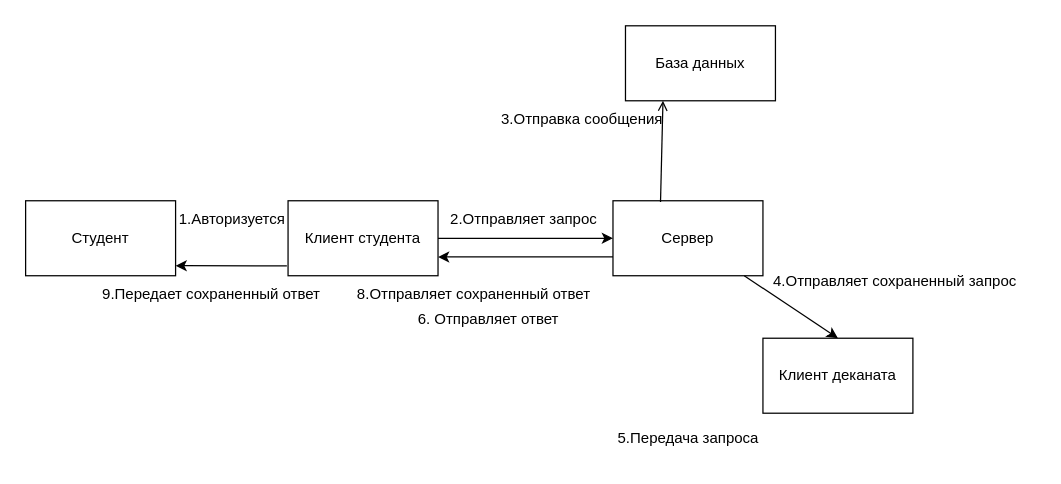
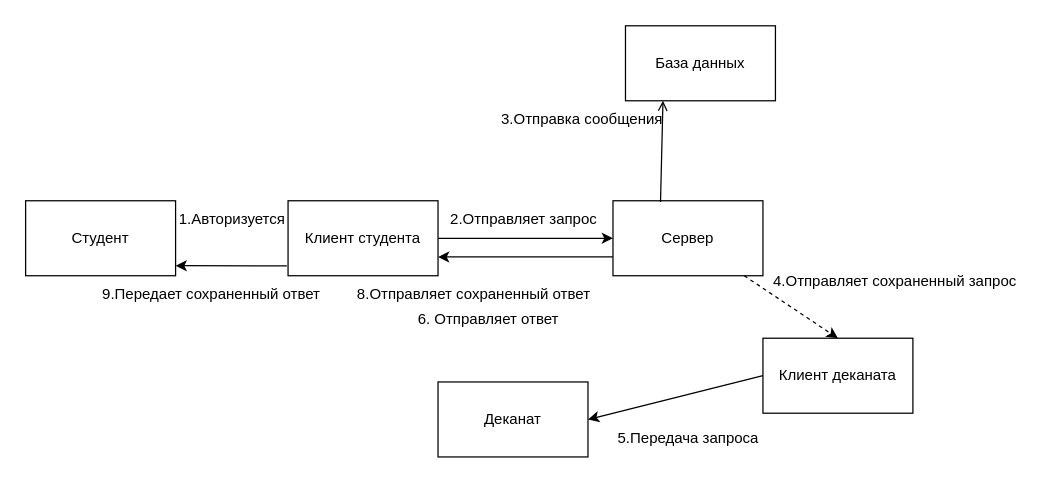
- <mxCell id="10" value="" style="endArrow=classic;html=1;rounded=0;entryX=0.5;entryY=0;entryDx=0;entryDy=0;" parent="1" source="5" target="6" edge="1"><mxGeometry width="50" height="50" relative="1" as="geometry"><mxPoint x="560" y="200" as="sourcePoint" /><mxPoint x="610" y="150" as="targetPoint" /></mxGeometry></mxCell>
+ <mxCell id="10" value="" style="endArrow=classic;html=1;rounded=0;entryX=0.5;entryY=0;entryDx=0;entryDy=0;dashed=1;" parent="1" source="5" target="6" edge="1"><mxGeometry width="50" height="50" relative="1" as="geometry"><mxPoint x="560" y="200" as="sourcePoint" /><mxPoint x="610" y="150" as="targetPoint" /></mxGeometry></mxCell>
+ <mxCell id="11" value="" style="endArrow=classic;html=1;rounded=0;entryX=1;entryY=0.5;entryDx=0;entryDy=0;exitX=0;exitY=0.5;exitDx=0;exitDy=0;" parent="1" source="6" target="4" edge="1"><mxGeometry width="50" height="50" relative="1" as="geometry"><mxPoint x="510" y="360" as="sourcePoint" /><mxPoint x="560" y="310" as="targetPoint" /></mxGeometry></mxCell>
+ <mxCell id="4" value="Деканат" style="rounded=0;whiteSpace=wrap;html=1;" parent="1" vertex="1"><mxGeometry x="350" y="305" width="120" height="60" as="geometry" /></mxCell>
